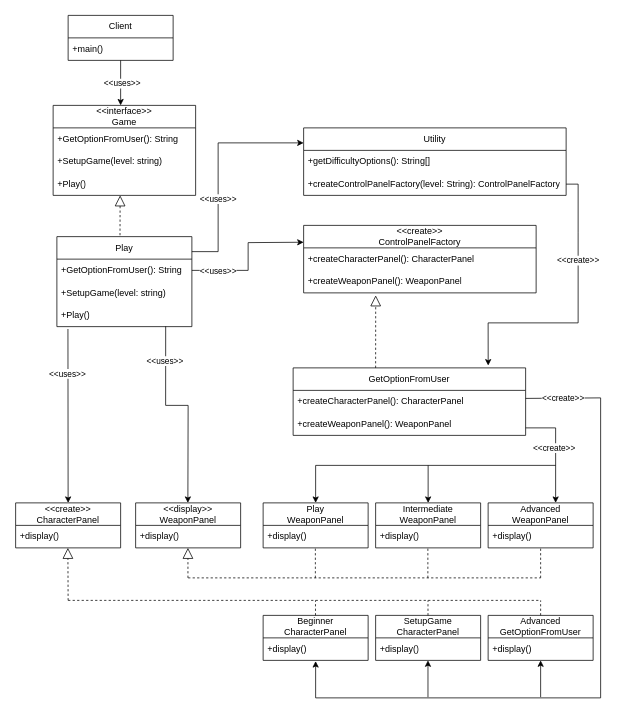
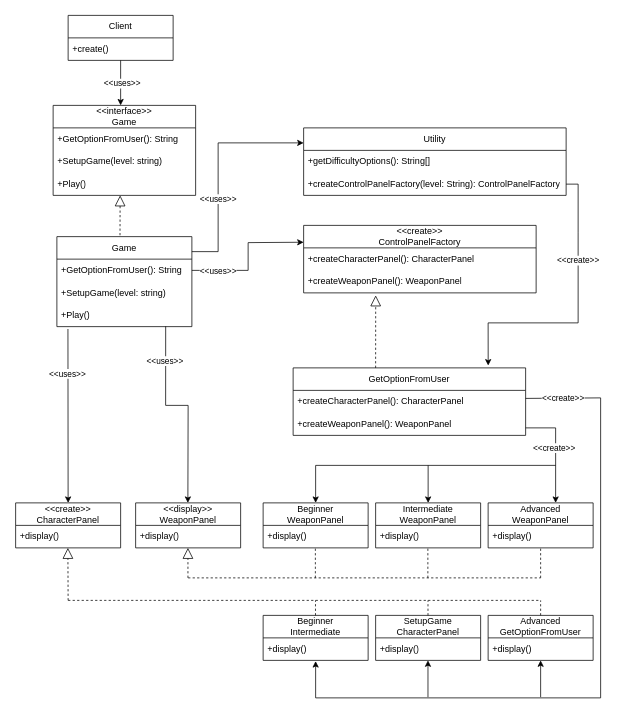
- <mxCell id="73" value="+main()" style="text;strokeColor=none;fillColor=none;align=left;verticalAlign=middle;spacingLeft=4;spacingRight=4;overflow=hidden;points=[[0,0.5],[1,0.5]];portConstraint=eastwest;rotatable=0;whiteSpace=wrap;html=1;" vertex="1" parent="72"><mxGeometry y="30" width="140" height="30" as="geometry" /></mxCell>
+ <mxCell id="73" value="+create()" style="text;strokeColor=none;fillColor=none;align=left;verticalAlign=middle;spacingLeft=4;spacingRight=4;overflow=hidden;points=[[0,0.5],[1,0.5]];portConstraint=eastwest;rotatable=0;whiteSpace=wrap;html=1;" vertex="1" parent="72"><mxGeometry y="30" width="140" height="30" as="geometry" /></mxCell>
- <mxCell id="8" value="Play" style="swimlane;fontStyle=0;childLayout=stackLayout;horizontal=1;startSize=30;horizontalStack=0;resizeParent=1;resizeParentMax=0;resizeLast=0;collapsible=1;marginBottom=0;whiteSpace=wrap;html=1;" vertex="1" parent="1"><mxGeometry x="75" y="315" width="180" height="120" as="geometry" /></mxCell>
+ <mxCell id="8" value="Game" style="swimlane;fontStyle=0;childLayout=stackLayout;horizontal=1;startSize=30;horizontalStack=0;resizeParent=1;resizeParentMax=0;resizeLast=0;collapsible=1;marginBottom=0;whiteSpace=wrap;html=1;" vertex="1" parent="1"><mxGeometry x="75" y="315" width="180" height="120" as="geometry" /></mxCell>
- <mxCell id="27" value="&lt;div&gt;Play&lt;/div&gt;&lt;div&gt;WeaponPanel&lt;/div&gt;" style="swimlane;fontStyle=0;childLayout=stackLayout;horizontal=1;startSize=30;horizontalStack=0;resizeParent=1;resizeParentMax=0;resizeLast=0;collapsible=1;marginBottom=0;whiteSpace=wrap;html=1;" vertex="1" parent="1"><mxGeometry x="350" y="670" width="140" height="60" as="geometry" /></mxCell>
+ <mxCell id="27" value="&lt;div&gt;Beginner&lt;/div&gt;&lt;div&gt;WeaponPanel&lt;/div&gt;" style="swimlane;fontStyle=0;childLayout=stackLayout;horizontal=1;startSize=30;horizontalStack=0;resizeParent=1;resizeParentMax=0;resizeLast=0;collapsible=1;marginBottom=0;whiteSpace=wrap;html=1;" vertex="1" parent="1"><mxGeometry x="350" y="670" width="140" height="60" as="geometry" /></mxCell>
- <mxCell id="21" value="&lt;div&gt;Beginner&lt;/div&gt;&lt;div&gt;CharacterPanel&lt;/div&gt;" style="swimlane;fontStyle=0;childLayout=stackLayout;horizontal=1;startSize=30;horizontalStack=0;resizeParent=1;resizeParentMax=0;resizeLast=0;collapsible=1;marginBottom=0;whiteSpace=wrap;html=1;" vertex="1" parent="1"><mxGeometry x="350" y="820" width="140" height="60" as="geometry" /></mxCell>
+ <mxCell id="21" value="&lt;div&gt;Beginner&lt;/div&gt;&lt;div&gt;Intermediate&lt;/div&gt;" style="swimlane;fontStyle=0;childLayout=stackLayout;horizontal=1;startSize=30;horizontalStack=0;resizeParent=1;resizeParentMax=0;resizeLast=0;collapsible=1;marginBottom=0;whiteSpace=wrap;html=1;" vertex="1" parent="1"><mxGeometry x="350" y="820" width="140" height="60" as="geometry" /></mxCell>
